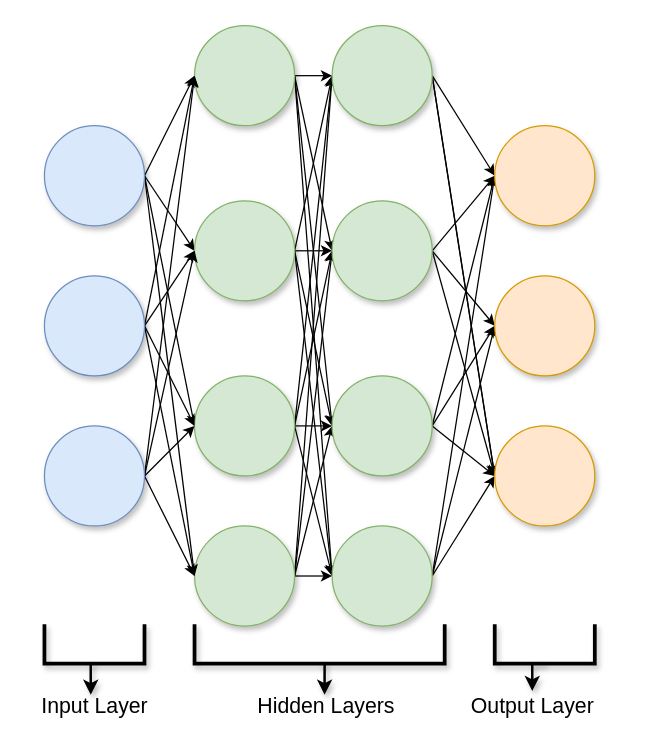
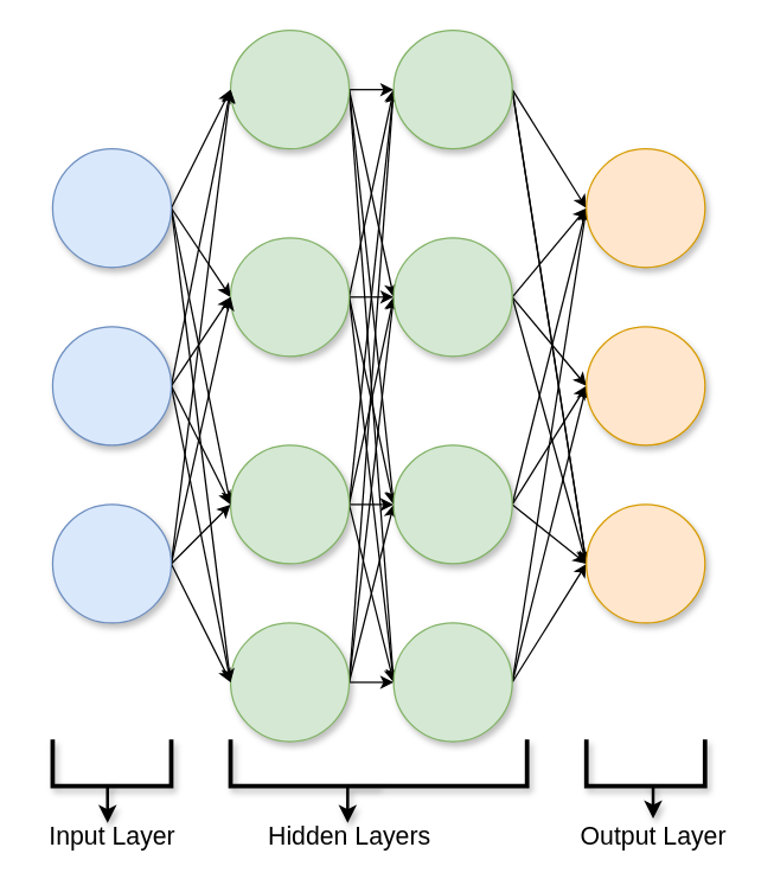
- <mxCell id="50" value="&lt;font style=&quot;font-size: 17px;&quot;&gt;Hidden Layers&lt;/font&gt;" style="text;html=1;align=center;verticalAlign=middle;resizable=0;points=[];autosize=1;strokeColor=none;fillColor=none;shadow=1;" vertex="1" parent="1"><mxGeometry x="195" y="550" width="130" height="30" as="geometry" /></mxCell>
+ <mxCell id="50" value="&lt;font style=&quot;font-size: 17px;&quot;&gt;Hidden Layers&lt;/font&gt;" style="text;html=1;align=center;verticalAlign=middle;resizable=0;points=[];autosize=1;strokeColor=none;fillColor=none;shadow=1;" vertex="1" parent="1"><mxGeometry x="170" y="550" width="130" height="30" as="geometry" /></mxCell>
- <mxCell id="51" value="&lt;font style=&quot;font-size: 17px;&quot;&gt;Output Layer&lt;/font&gt;" style="text;html=1;align=center;verticalAlign=middle;resizable=0;points=[];autosize=1;strokeColor=none;fillColor=none;shadow=1;" vertex="1" parent="1"><mxGeometry x="365" y="550" width="120" height="30" as="geometry" /></mxCell>
+ <mxCell id="51" value="&lt;font style=&quot;font-size: 17px;&quot;&gt;Output Layer&lt;/font&gt;" style="text;html=1;align=center;verticalAlign=middle;resizable=0;points=[];autosize=1;strokeColor=none;fillColor=none;shadow=1;" vertex="1" parent="1"><mxGeometry x="380" y="550" width="120" height="30" as="geometry" /></mxCell>
